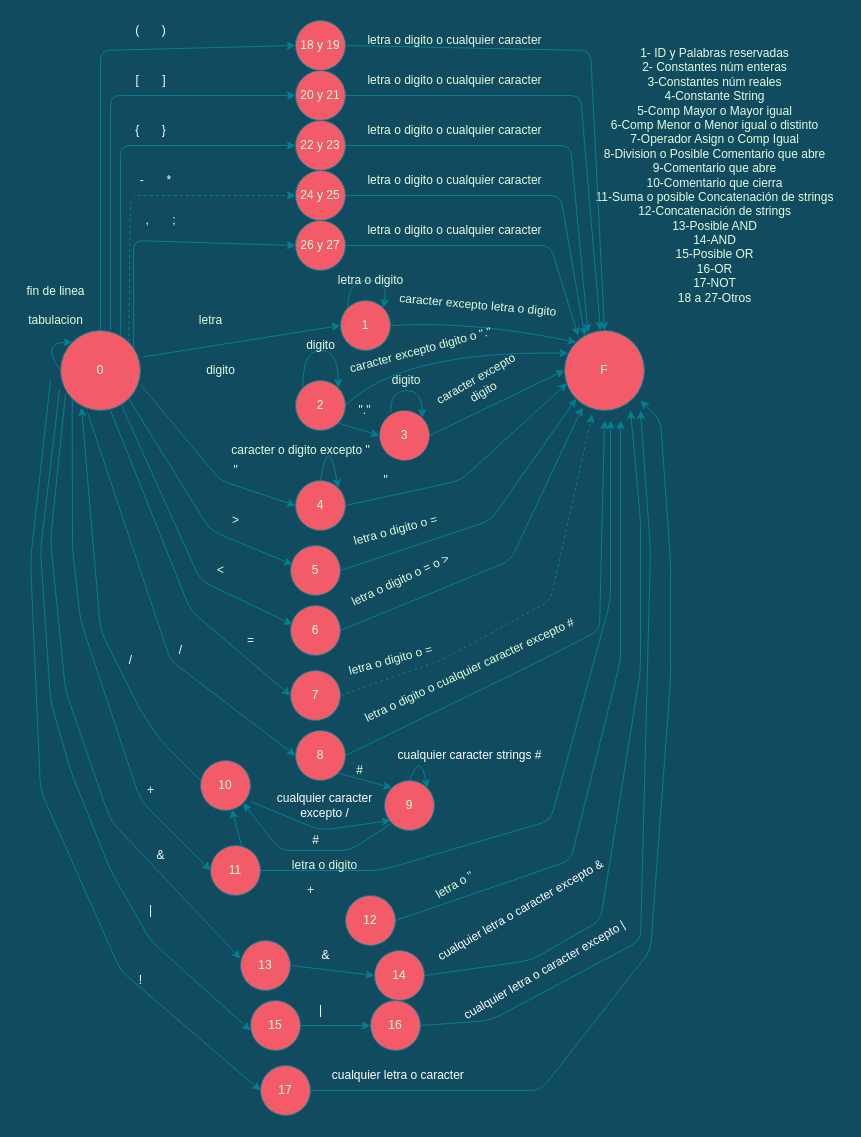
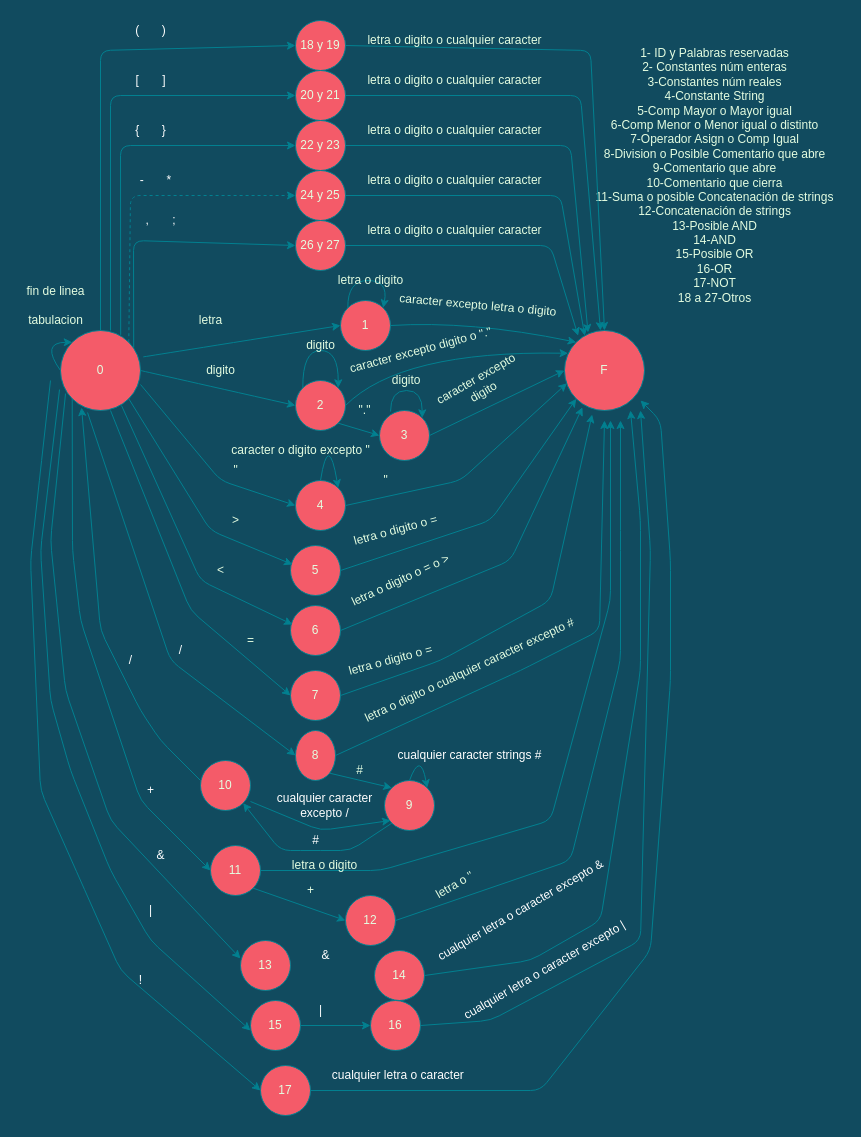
+ <mxCell id="20" value="" style="curved=1;endArrow=classic;html=1;exitX=1;exitY=0.5;exitDx=0;exitDy=0;entryX=0;entryY=0.5;entryDx=0;entryDy=0;strokeColor=#028090;labelBackgroundColor=#114B5F;fontColor=#E4FDE1;" parent="1" source="2" target="4" edge="1"><mxGeometry width="50" height="50" relative="1" as="geometry"><mxPoint x="360" y="285" as="sourcePoint" /><mxPoint x="561.716" y="351.716" as="targetPoint" /><Array as="points" /></mxGeometry></mxCell>
- <mxCell id="5" value="3" style="ellipse;whiteSpace=wrap;html=1;aspect=fixed;fillColor=#F45B69;strokeColor=#028090;fontColor=#E4FDE1;dashed=1;" parent="1" vertex="1"><mxGeometry x="379" y="410" width="50" height="50" as="geometry" /></mxCell>
+ <mxCell id="5" value="3" style="ellipse;whiteSpace=wrap;html=1;aspect=fixed;fillColor=#F45B69;strokeColor=#028090;fontColor=#E4FDE1;" parent="1" vertex="1"><mxGeometry x="379" y="410" width="50" height="50" as="geometry" /></mxCell>
- <mxCell id="43" value="" style="endArrow=classic;html=1;fontColor=#E4FDE1;strokeColor=#028090;fillColor=#F45B69;entryX=0.345;entryY=1.05;entryDx=0;entryDy=0;exitX=1;exitY=0.5;exitDx=0;exitDy=0;entryPerimeter=0;dashed=1;" parent="1" source="38" target="14" edge="1"><mxGeometry width="50" height="50" relative="1" as="geometry"><mxPoint x="370" y="600" as="sourcePoint" /><mxPoint x="570" y="420" as="targetPoint" /><Array as="points"><mxPoint x="440" y="660" /><mxPoint x="550" y="600" /></Array></mxGeometry></mxCell>
+ <mxCell id="43" value="" style="endArrow=classic;html=1;fontColor=#E4FDE1;strokeColor=#028090;fillColor=#F45B69;entryX=0.345;entryY=1.05;entryDx=0;entryDy=0;exitX=1;exitY=0.5;exitDx=0;exitDy=0;entryPerimeter=0;" parent="1" source="38" target="14" edge="1"><mxGeometry width="50" height="50" relative="1" as="geometry"><mxPoint x="370" y="600" as="sourcePoint" /><mxPoint x="570" y="420" as="targetPoint" /><Array as="points"><mxPoint x="440" y="660" /><mxPoint x="550" y="600" /></Array></mxGeometry></mxCell>
- <mxCell id="69" value="8" style="ellipse;whiteSpace=wrap;html=1;aspect=fixed;fillColor=#F45B69;strokeColor=#028090;fontColor=#E4FDE1;" parent="1" vertex="1"><mxGeometry x="295" y="730" width="50" height="50" as="geometry" /></mxCell>
+ <mxCell id="69" value="8" style="ellipse;whiteSpace=wrap;html=1;aspect=fixed;fillColor=#F45B69;strokeColor=#028090;fontColor=#E4FDE1;" parent="1" vertex="1"><mxGeometry x="295" y="730" width="40" height="50" as="geometry" /></mxCell>
- <mxCell id="64" value="" style="endArrow=classic;html=1;fontColor=#E4FDE1;strokeColor=#028090;fillColor=#F45B69;exitX=1;exitY=1;exitDx=0;exitDy=0;" parent="1" source="66" target="57" edge="1"><mxGeometry width="50" height="50" relative="1" as="geometry"><mxPoint x="240" y="890" as="sourcePoint" /><mxPoint x="345" y="930" as="targetPoint" /></mxGeometry></mxCell>
+ <mxCell id="64" value="" style="endArrow=classic;html=1;fontColor=#E4FDE1;strokeColor=#028090;fillColor=#F45B69;entryX=0;entryY=0.5;entryDx=0;entryDy=0;exitX=1;exitY=1;exitDx=0;exitDy=0;" parent="1" source="66" target="79" edge="1"><mxGeometry width="50" height="50" relative="1" as="geometry"><mxPoint x="240" y="890" as="sourcePoint" /><mxPoint x="345" y="930" as="targetPoint" /></mxGeometry></mxCell>
- <mxCell id="97" value="" style="endArrow=classic;html=1;fontColor=#E4FDE1;strokeColor=#028090;fillColor=#F45B69;exitX=1;exitY=0.5;exitDx=0;exitDy=0;entryX=0;entryY=0.5;entryDx=0;entryDy=0;" parent="1" source="82" target="96" edge="1"><mxGeometry width="50" height="50" relative="1" as="geometry"><mxPoint x="75.04" y="403.04" as="sourcePoint" /><mxPoint x="250" y="968" as="targetPoint" /><Array as="points" /></mxGeometry></mxCell>
